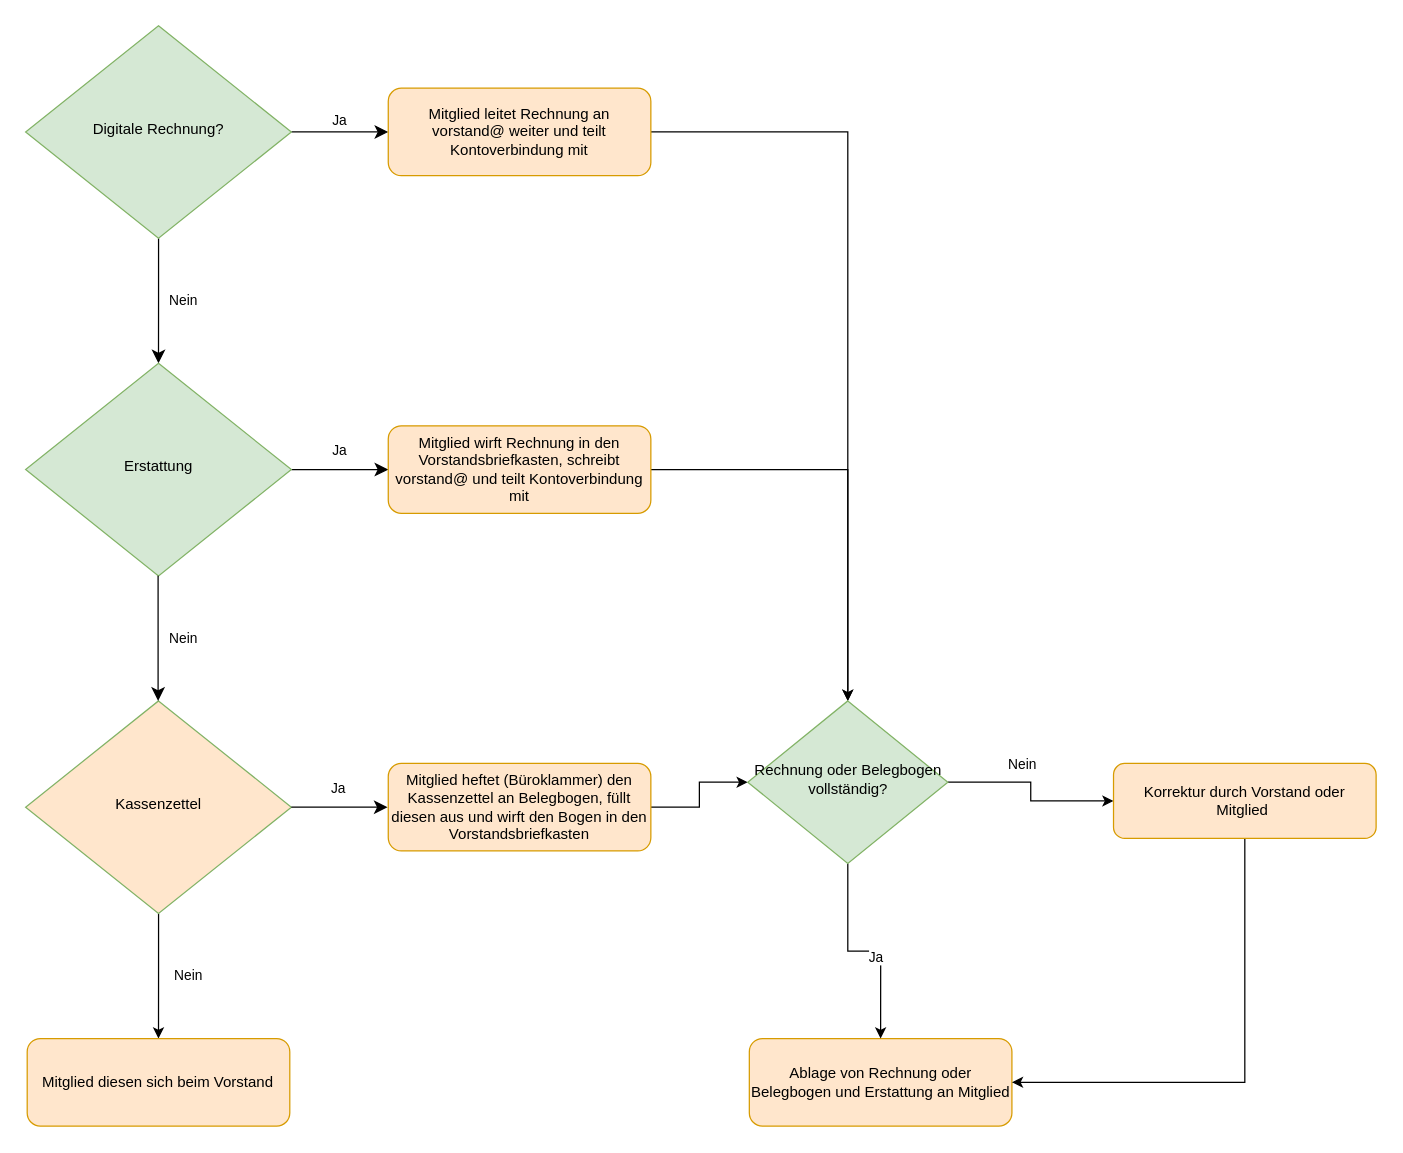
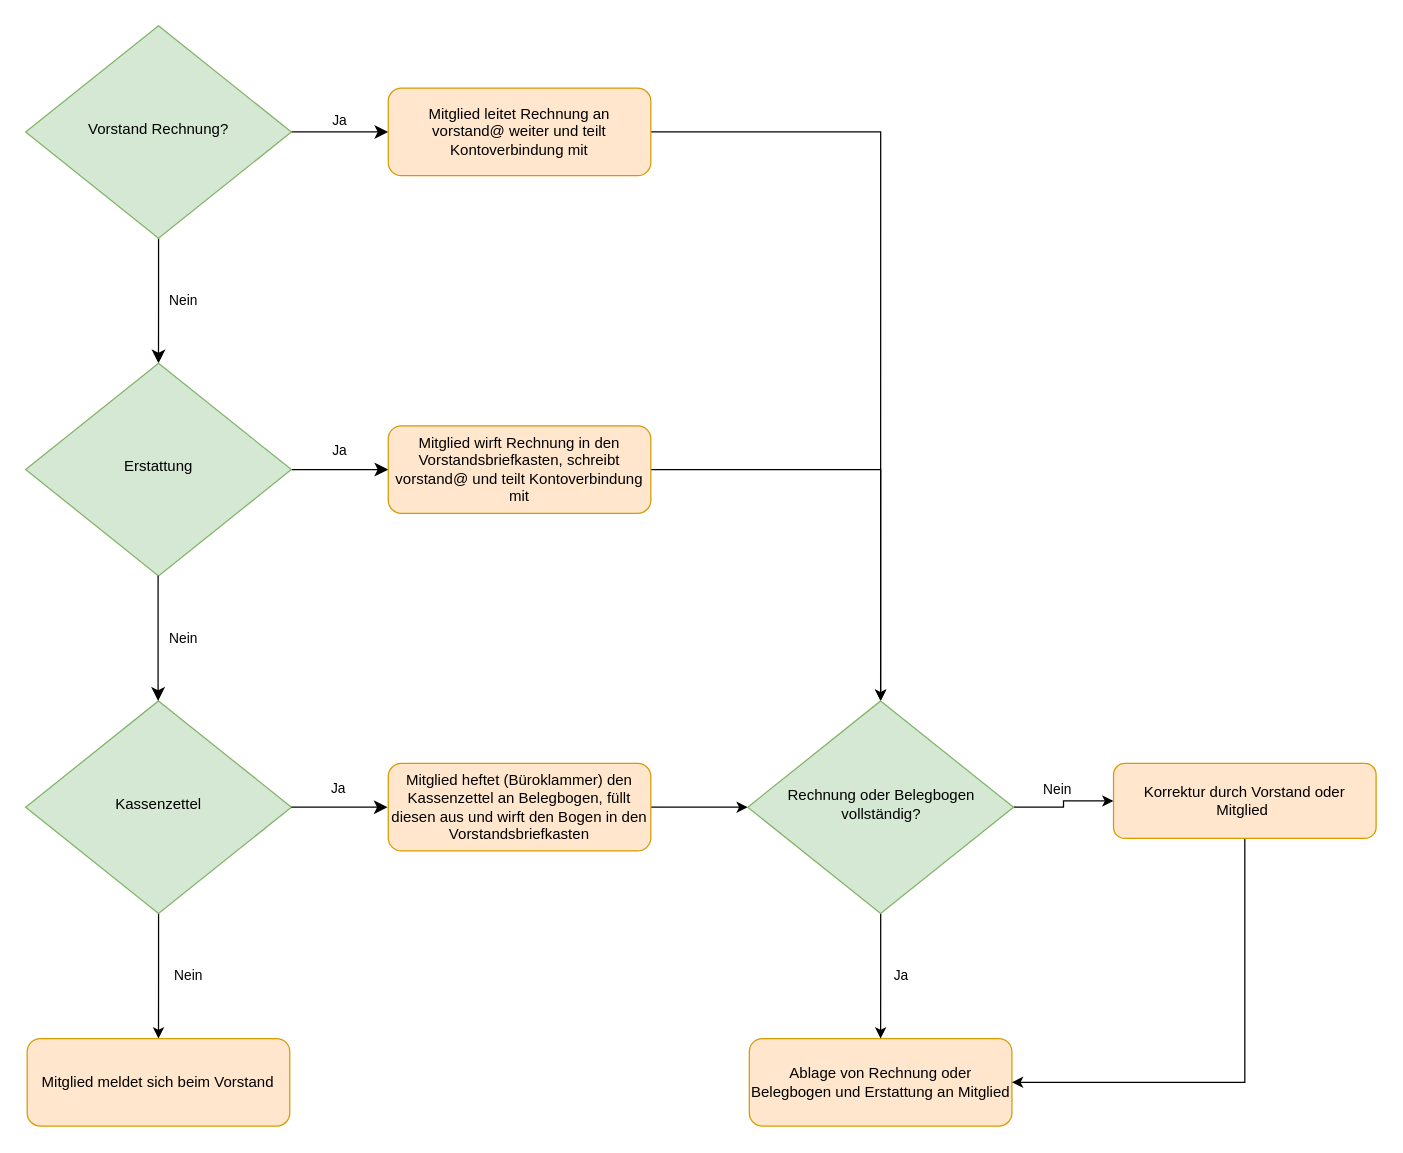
- <mxCell id="4" value="Digitale Rechnung?" style="rhombus;whiteSpace=wrap;html=1;shadow=0;fontFamily=Helvetica;fontSize=12;align=center;strokeWidth=1;spacing=6;spacingTop=-4;fillColor=#d5e8d4;strokeColor=#82b366;" vertex="1" parent="1"><mxGeometry x="20" y="20" width="212.5" height="170" as="geometry" /></mxCell>
+ <mxCell id="4" value="Vorstand Rechnung?" style="rhombus;whiteSpace=wrap;html=1;shadow=0;fontFamily=Helvetica;fontSize=12;align=center;strokeWidth=1;spacing=6;spacingTop=-4;fillColor=#d5e8d4;strokeColor=#82b366;" vertex="1" parent="1"><mxGeometry x="20" y="20" width="212.5" height="170" as="geometry" /></mxCell>
- <mxCell id="23" value="Rechnung oder Belegbogen vollständig?" style="rhombus;whiteSpace=wrap;html=1;shadow=0;fontFamily=Helvetica;fontSize=12;align=center;strokeWidth=1;spacing=6;spacingTop=-4;fillColor=#d5e8d4;strokeColor=#82b366;" vertex="1" parent="1"><mxGeometry x="597.5" y="560" width="160" height="130" as="geometry" /></mxCell>
+ <mxCell id="23" value="Rechnung oder Belegbogen vollständig?" style="rhombus;whiteSpace=wrap;html=1;shadow=0;fontFamily=Helvetica;fontSize=12;align=center;strokeWidth=1;spacing=6;spacingTop=-4;fillColor=#d5e8d4;strokeColor=#82b366;" vertex="1" parent="1"><mxGeometry x="597.5" y="560" width="212.5" height="170" as="geometry" /></mxCell>
- <mxCell id="8" value="Kassenzettel" style="rhombus;whiteSpace=wrap;html=1;shadow=0;fontFamily=Helvetica;fontSize=12;align=center;strokeWidth=1;spacing=6;spacingTop=-4;fillColor=#ffe6cc;strokeColor=#82b366;" vertex="1" parent="1"><mxGeometry x="20" y="560" width="212.5" height="170" as="geometry" /></mxCell>
+ <mxCell id="8" value="Kassenzettel" style="rhombus;whiteSpace=wrap;html=1;shadow=0;fontFamily=Helvetica;fontSize=12;align=center;strokeWidth=1;spacing=6;spacingTop=-4;fillColor=#d5e8d4;strokeColor=#82b366;" vertex="1" parent="1"><mxGeometry x="20" y="560" width="212.5" height="170" as="geometry" /></mxCell>
- <mxCell id="17" value="Mitglied diesen sich beim Vorstand" style="rounded=1;whiteSpace=wrap;html=1;fontSize=12;glass=0;strokeWidth=1;shadow=0;fillColor=#ffe6cc;strokeColor=#d79b00;" vertex="1" parent="1"><mxGeometry x="21.25" y="830" width="210" height="70" as="geometry" /></mxCell>
+ <mxCell id="17" value="Mitglied meldet sich beim Vorstand" style="rounded=1;whiteSpace=wrap;html=1;fontSize=12;glass=0;strokeWidth=1;shadow=0;fillColor=#ffe6cc;strokeColor=#d79b00;" vertex="1" parent="1"><mxGeometry x="21.25" y="830" width="210" height="70" as="geometry" /></mxCell>
